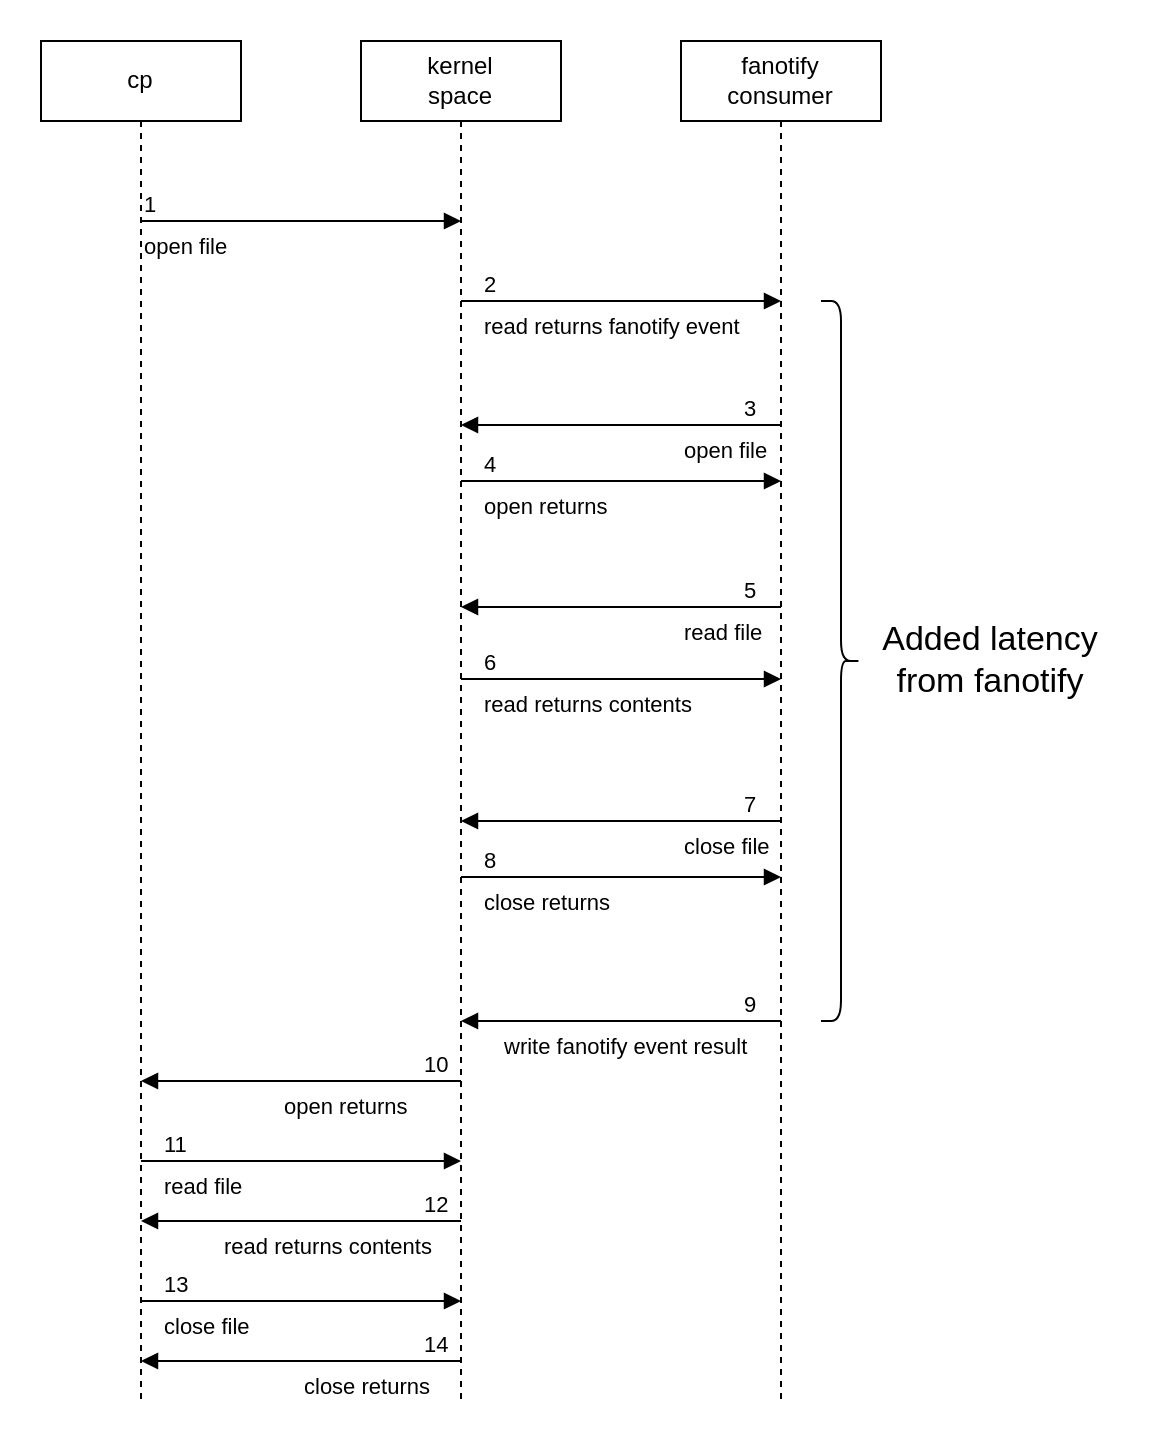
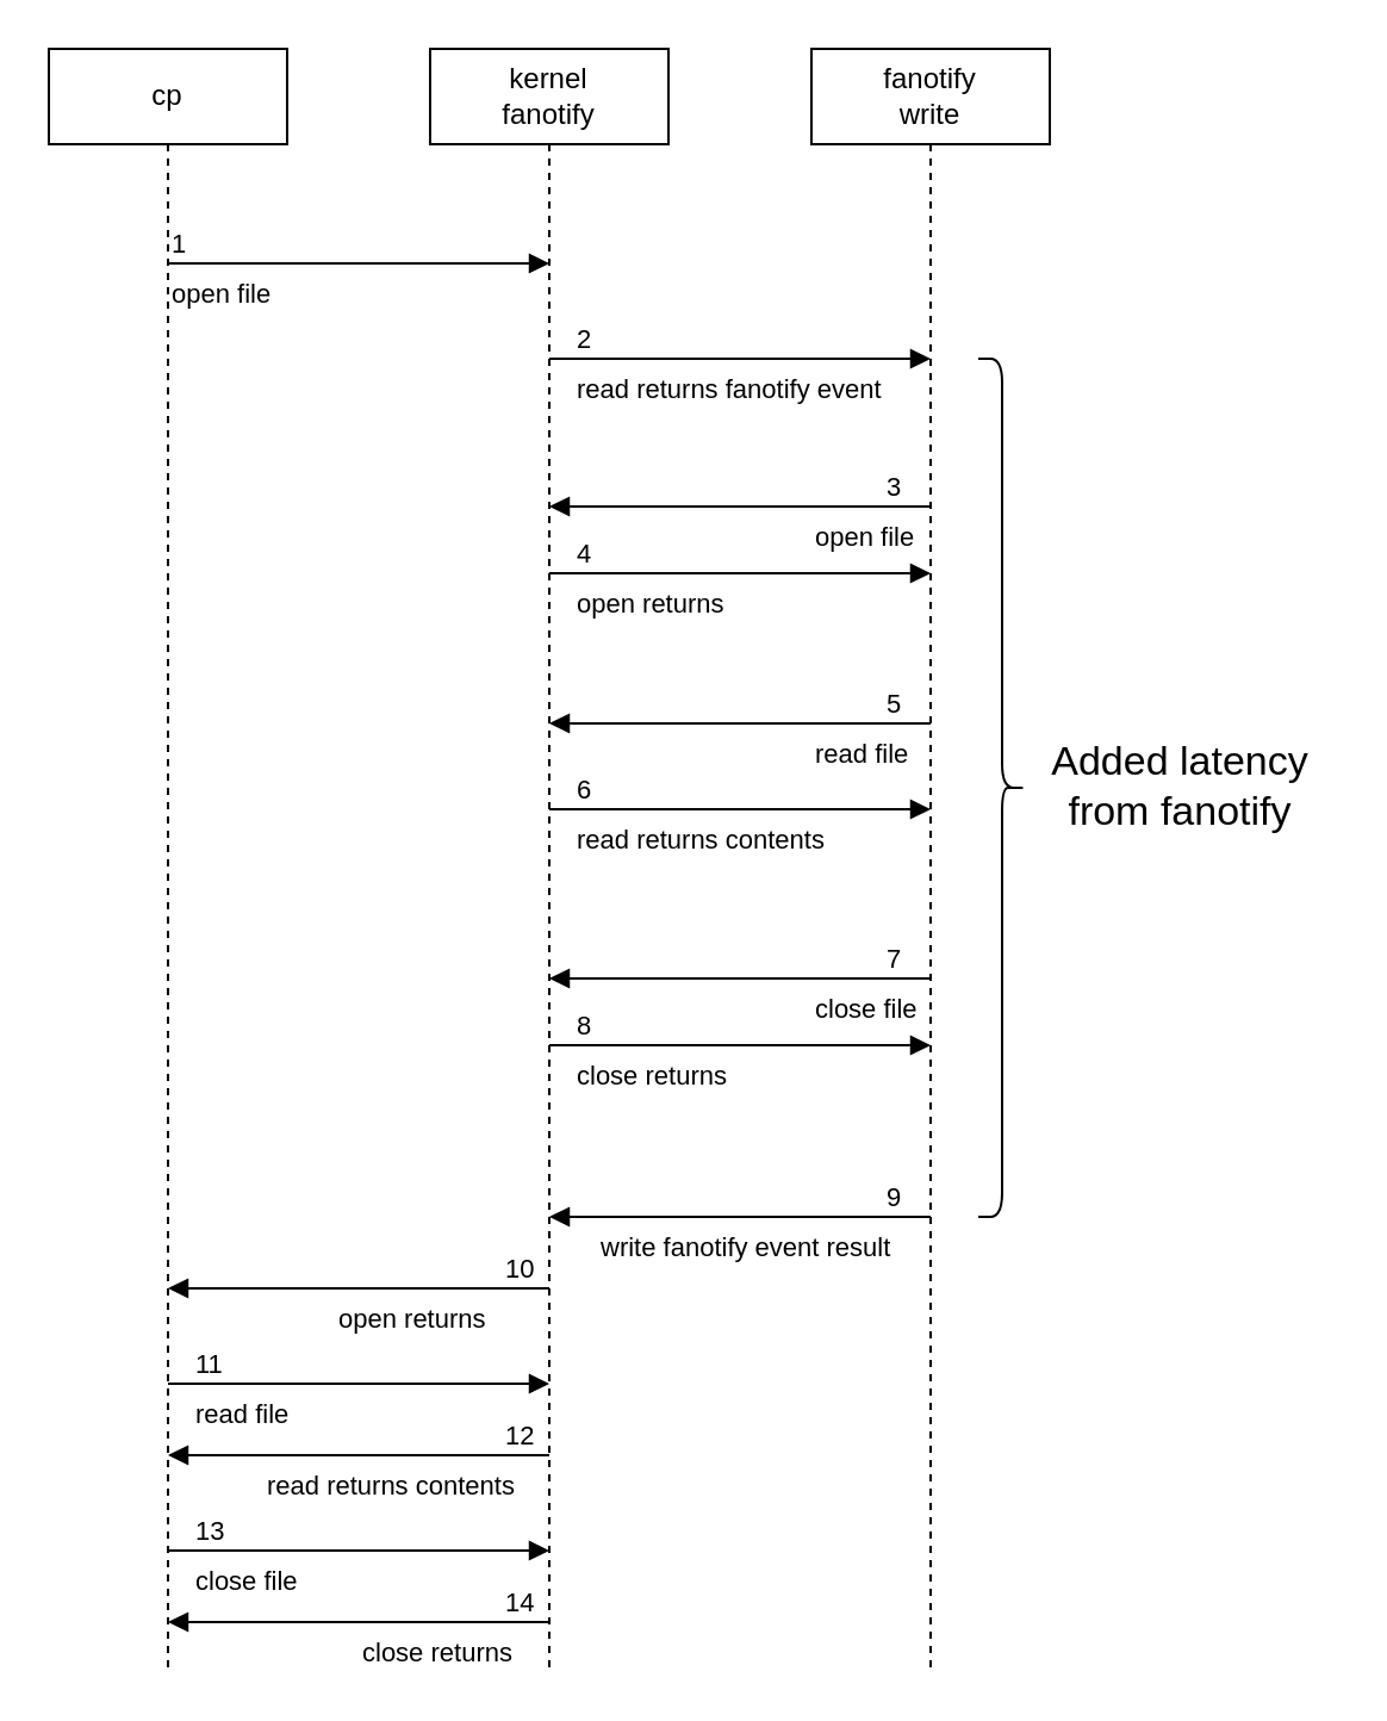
- <mxCell id="3" value="&lt;div&gt;kernel&lt;/div&gt;&lt;div&gt;space&lt;br&gt;&lt;/div&gt;" style="shape=umlLifeline;perimeter=lifelinePerimeter;whiteSpace=wrap;html=1;container=1;dropTarget=0;collapsible=0;recursiveResize=0;outlineConnect=0;portConstraint=eastwest;newEdgeStyle={&quot;curved&quot;:0,&quot;rounded&quot;:0};" vertex="1" parent="1"><mxGeometry x="180" y="20" width="100" height="680" as="geometry" /></mxCell>
+ <mxCell id="3" value="&lt;div&gt;kernel&lt;/div&gt;&lt;div&gt;fanotify&lt;br&gt;&lt;/div&gt;" style="shape=umlLifeline;perimeter=lifelinePerimeter;whiteSpace=wrap;html=1;container=1;dropTarget=0;collapsible=0;recursiveResize=0;outlineConnect=0;portConstraint=eastwest;newEdgeStyle={&quot;curved&quot;:0,&quot;rounded&quot;:0};" vertex="1" parent="1"><mxGeometry x="180" y="20" width="100" height="680" as="geometry" /></mxCell>
- <mxCell id="4" value="&lt;div&gt;fanotify&lt;/div&gt;&lt;div&gt;consumer&lt;br&gt;&lt;/div&gt;" style="shape=umlLifeline;perimeter=lifelinePerimeter;whiteSpace=wrap;html=1;container=1;dropTarget=0;collapsible=0;recursiveResize=0;outlineConnect=0;portConstraint=eastwest;newEdgeStyle={&quot;curved&quot;:0,&quot;rounded&quot;:0};" vertex="1" parent="1"><mxGeometry x="340" y="20" width="100" height="680" as="geometry" /></mxCell>
+ <mxCell id="4" value="&lt;div&gt;fanotify&lt;/div&gt;&lt;div&gt;write&lt;br&gt;&lt;/div&gt;" style="shape=umlLifeline;perimeter=lifelinePerimeter;whiteSpace=wrap;html=1;container=1;dropTarget=0;collapsible=0;recursiveResize=0;outlineConnect=0;portConstraint=eastwest;newEdgeStyle={&quot;curved&quot;:0,&quot;rounded&quot;:0};" vertex="1" parent="1"><mxGeometry x="340" y="20" width="100" height="680" as="geometry" /></mxCell>
